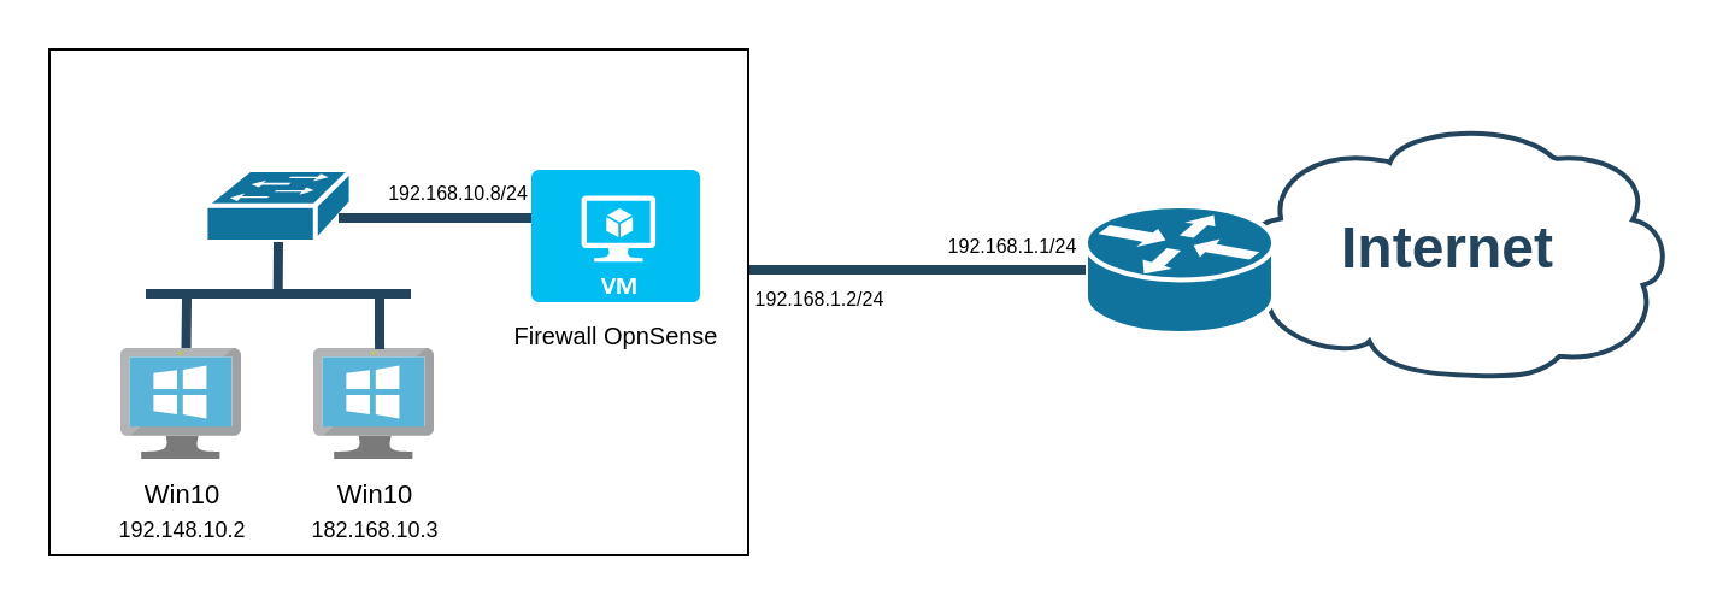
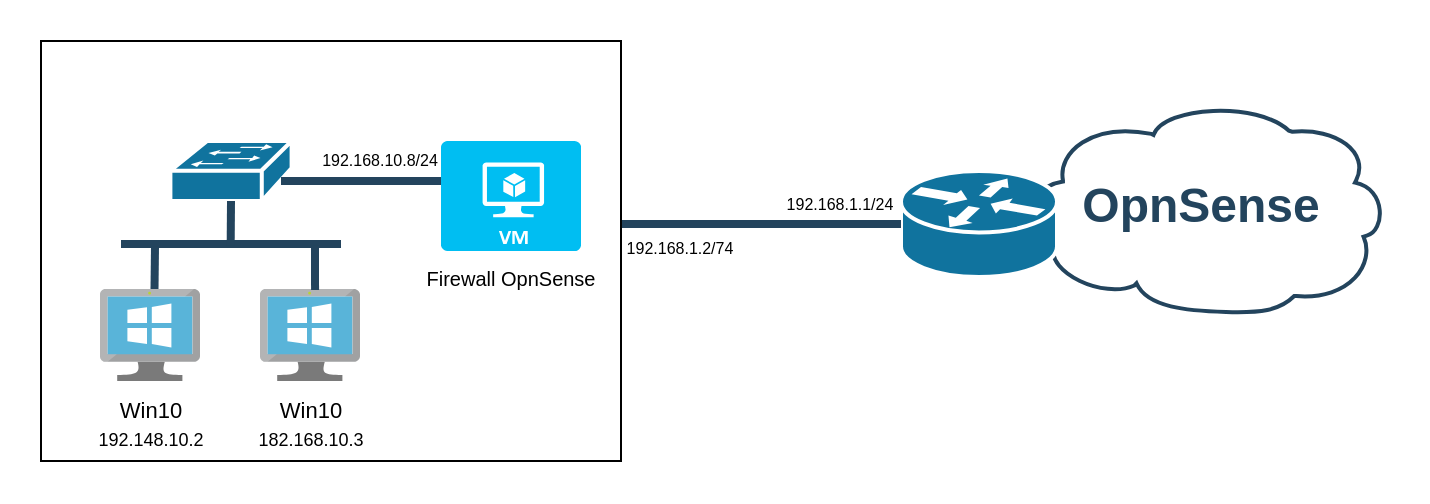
- <mxCell id="2" value="Internet" style="shape=mxgraph.cisco.storage.cloud;html=1;dashed=0;strokeColor=#23445D;fillColor=#ffffff;strokeWidth=2;fontFamily=Helvetica;fontSize=24;fontColor=#23445D;align=center;fontStyle=1" vertex="1" parent="1"><mxGeometry x="507" y="50" width="186" height="106" as="geometry" /></mxCell>
+ <mxCell id="2" value="OpnSense" style="shape=mxgraph.cisco.storage.cloud;html=1;dashed=0;strokeColor=#23445D;fillColor=#ffffff;strokeWidth=2;fontFamily=Helvetica;fontSize=24;fontColor=#23445D;align=center;fontStyle=1" vertex="1" parent="1"><mxGeometry x="507" y="50" width="186" height="106" as="geometry" /></mxCell>
- <mxCell id="15" value="&lt;font style=&quot;font-size: 8px;&quot;&gt;192.168.1.2/24&lt;/font&gt;" style="text;html=1;strokeColor=none;fillColor=none;align=center;verticalAlign=middle;whiteSpace=wrap;rounded=0;fontSize=13;" vertex="1" parent="1"><mxGeometry x="310" y="106.5" width="60" height="30" as="geometry" /></mxCell>
+ <mxCell id="15" value="&lt;font style=&quot;font-size: 8px;&quot;&gt;192.168.1.2/74&lt;/font&gt;" style="text;html=1;strokeColor=none;fillColor=none;align=center;verticalAlign=middle;whiteSpace=wrap;rounded=0;fontSize=13;" vertex="1" parent="1"><mxGeometry x="310" y="106.5" width="60" height="30" as="geometry" /></mxCell>
